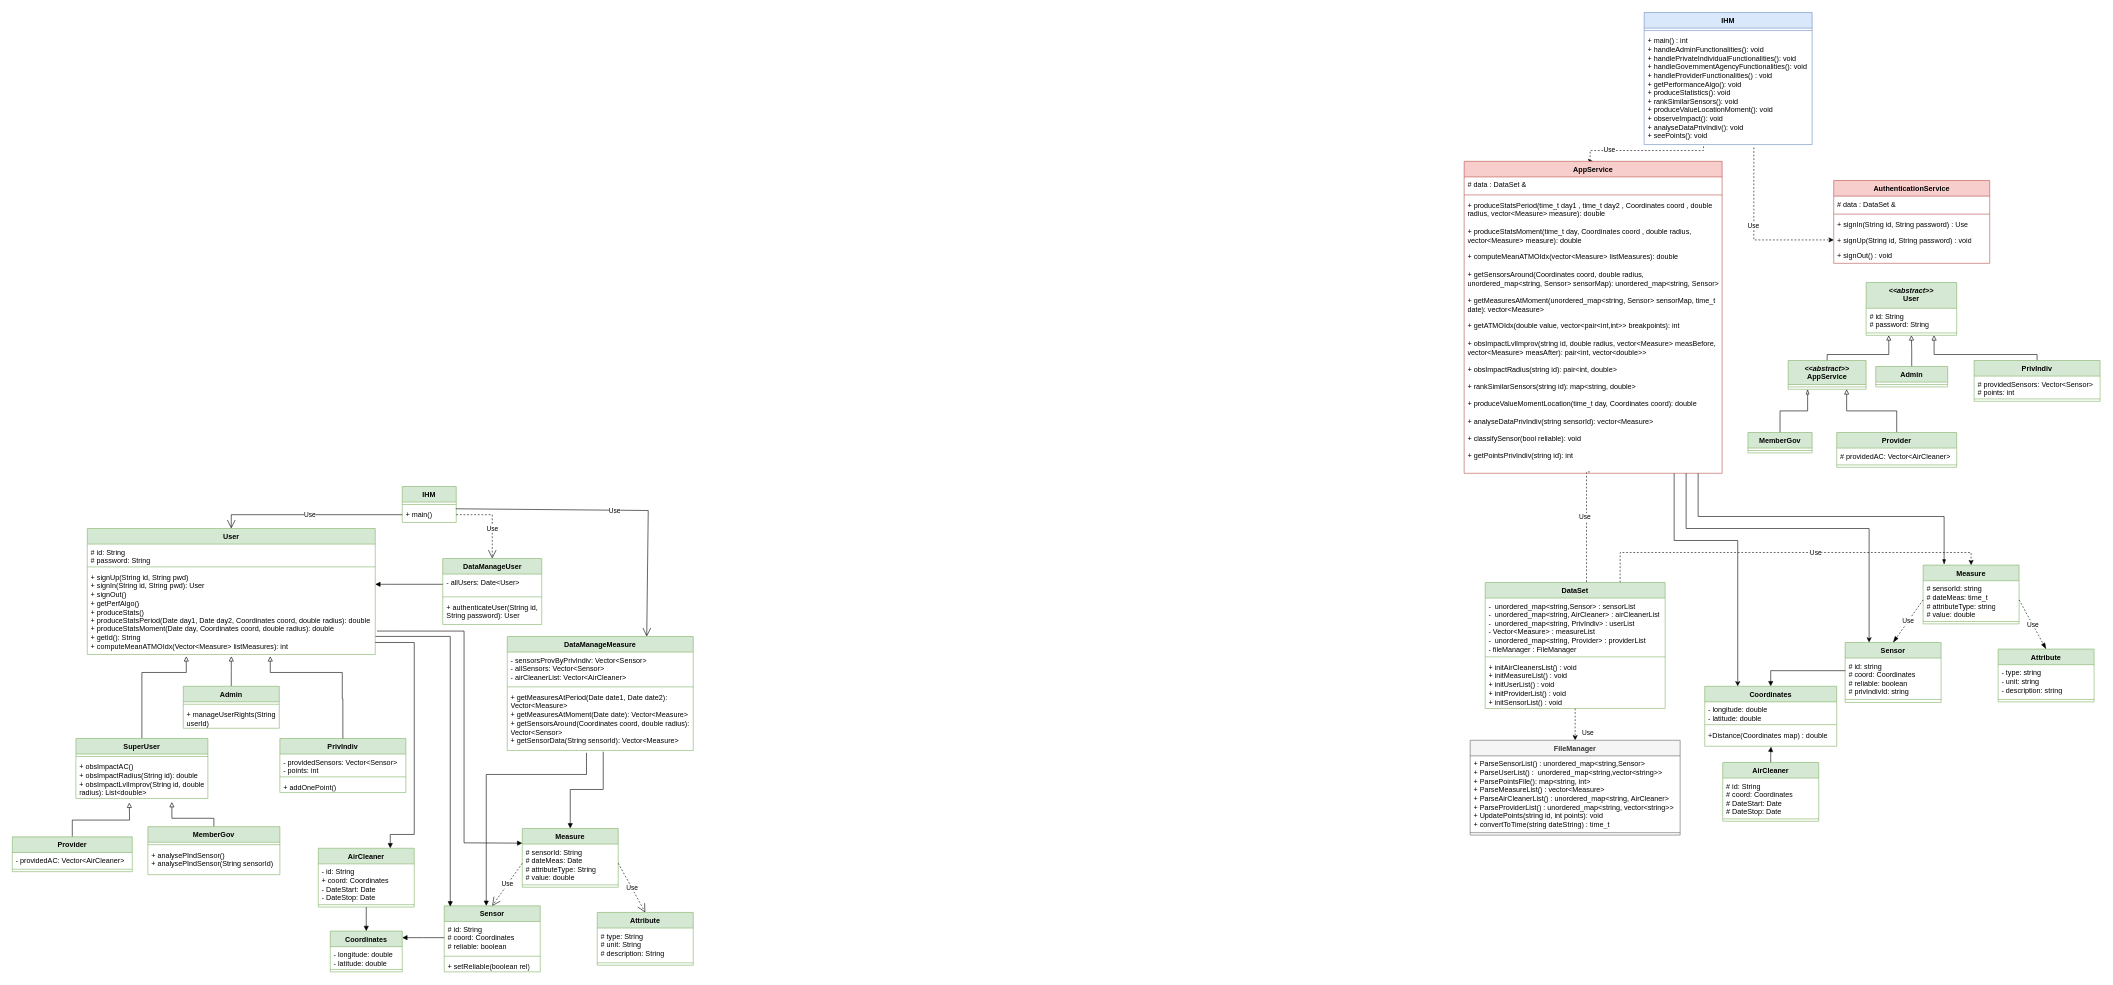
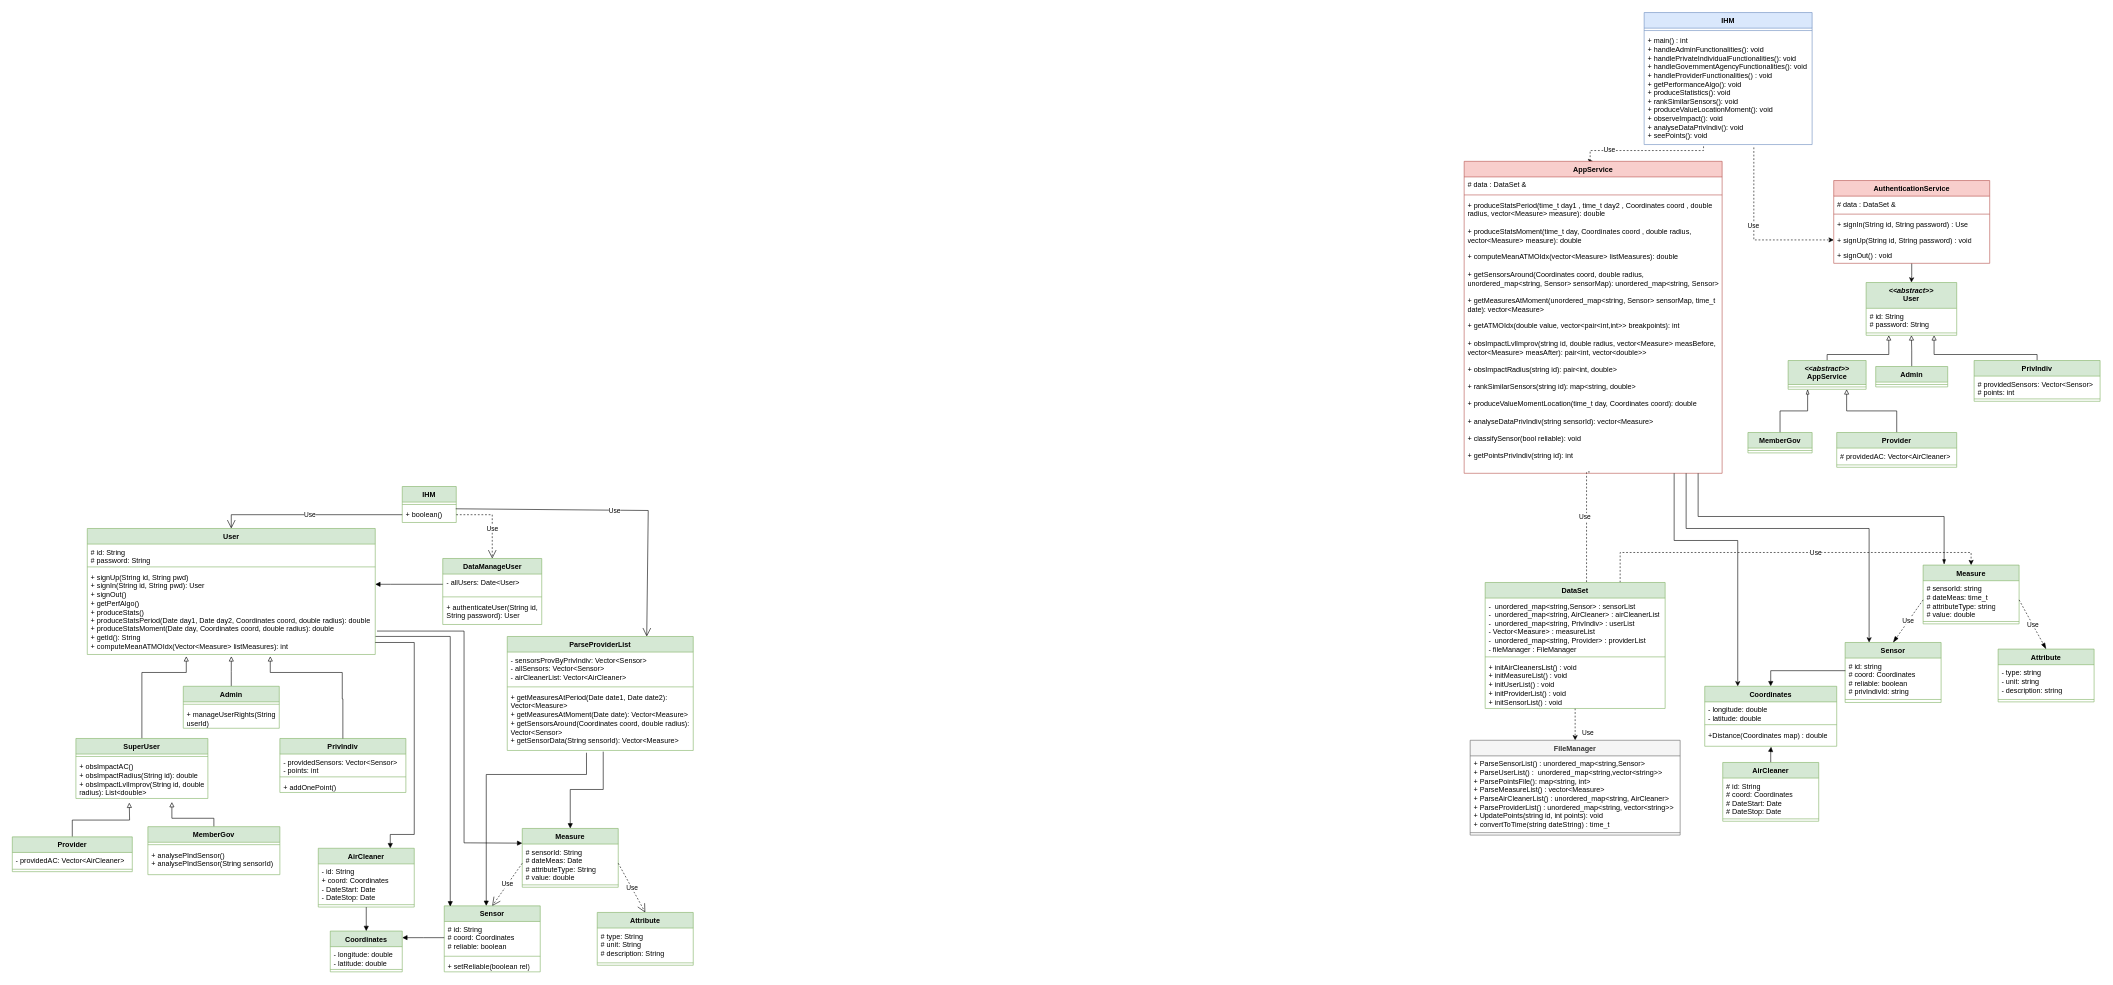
+ <mxCell id="106" style="edgeStyle=orthogonalEdgeStyle;rounded=0;orthogonalLoop=1;jettySize=auto;html=1;entryX=0.5;entryY=0;entryDx=0;entryDy=0;" edge="1" parent="1" source="107" target="67"><mxGeometry relative="1" as="geometry" /></mxCell>
- <mxCell id="29" value="+ main()" style="text;strokeColor=none;fillColor=none;align=left;verticalAlign=top;spacingLeft=4;spacingRight=4;overflow=hidden;rotatable=0;points=[[0,0.5],[1,0.5]];portConstraint=eastwest;whiteSpace=wrap;html=1;" vertex="1" parent="27"><mxGeometry y="34" width="90" height="26" as="geometry" /></mxCell>
+ <mxCell id="29" value="+ boolean()" style="text;strokeColor=none;fillColor=none;align=left;verticalAlign=top;spacingLeft=4;spacingRight=4;overflow=hidden;rotatable=0;points=[[0,0.5],[1,0.5]];portConstraint=eastwest;whiteSpace=wrap;html=1;" vertex="1" parent="27"><mxGeometry y="34" width="90" height="26" as="geometry" /></mxCell>
- <mxCell id="52" value="DataManageMeasure" style="swimlane;fontStyle=1;align=center;verticalAlign=top;childLayout=stackLayout;horizontal=1;startSize=26;horizontalStack=0;resizeParent=1;resizeParentMax=0;resizeLast=0;collapsible=1;marginBottom=0;whiteSpace=wrap;html=1;fillColor=#d5e8d4;strokeColor=#82b366;" vertex="1" parent="1"><mxGeometry x="845" y="1060" width="310" height="190" as="geometry" /></mxCell>
+ <mxCell id="52" value="ParseProviderList" style="swimlane;fontStyle=1;align=center;verticalAlign=top;childLayout=stackLayout;horizontal=1;startSize=26;horizontalStack=0;resizeParent=1;resizeParentMax=0;resizeLast=0;collapsible=1;marginBottom=0;whiteSpace=wrap;html=1;fillColor=#d5e8d4;strokeColor=#82b366;" vertex="1" parent="1"><mxGeometry x="845" y="1060" width="310" height="190" as="geometry" /></mxCell>
